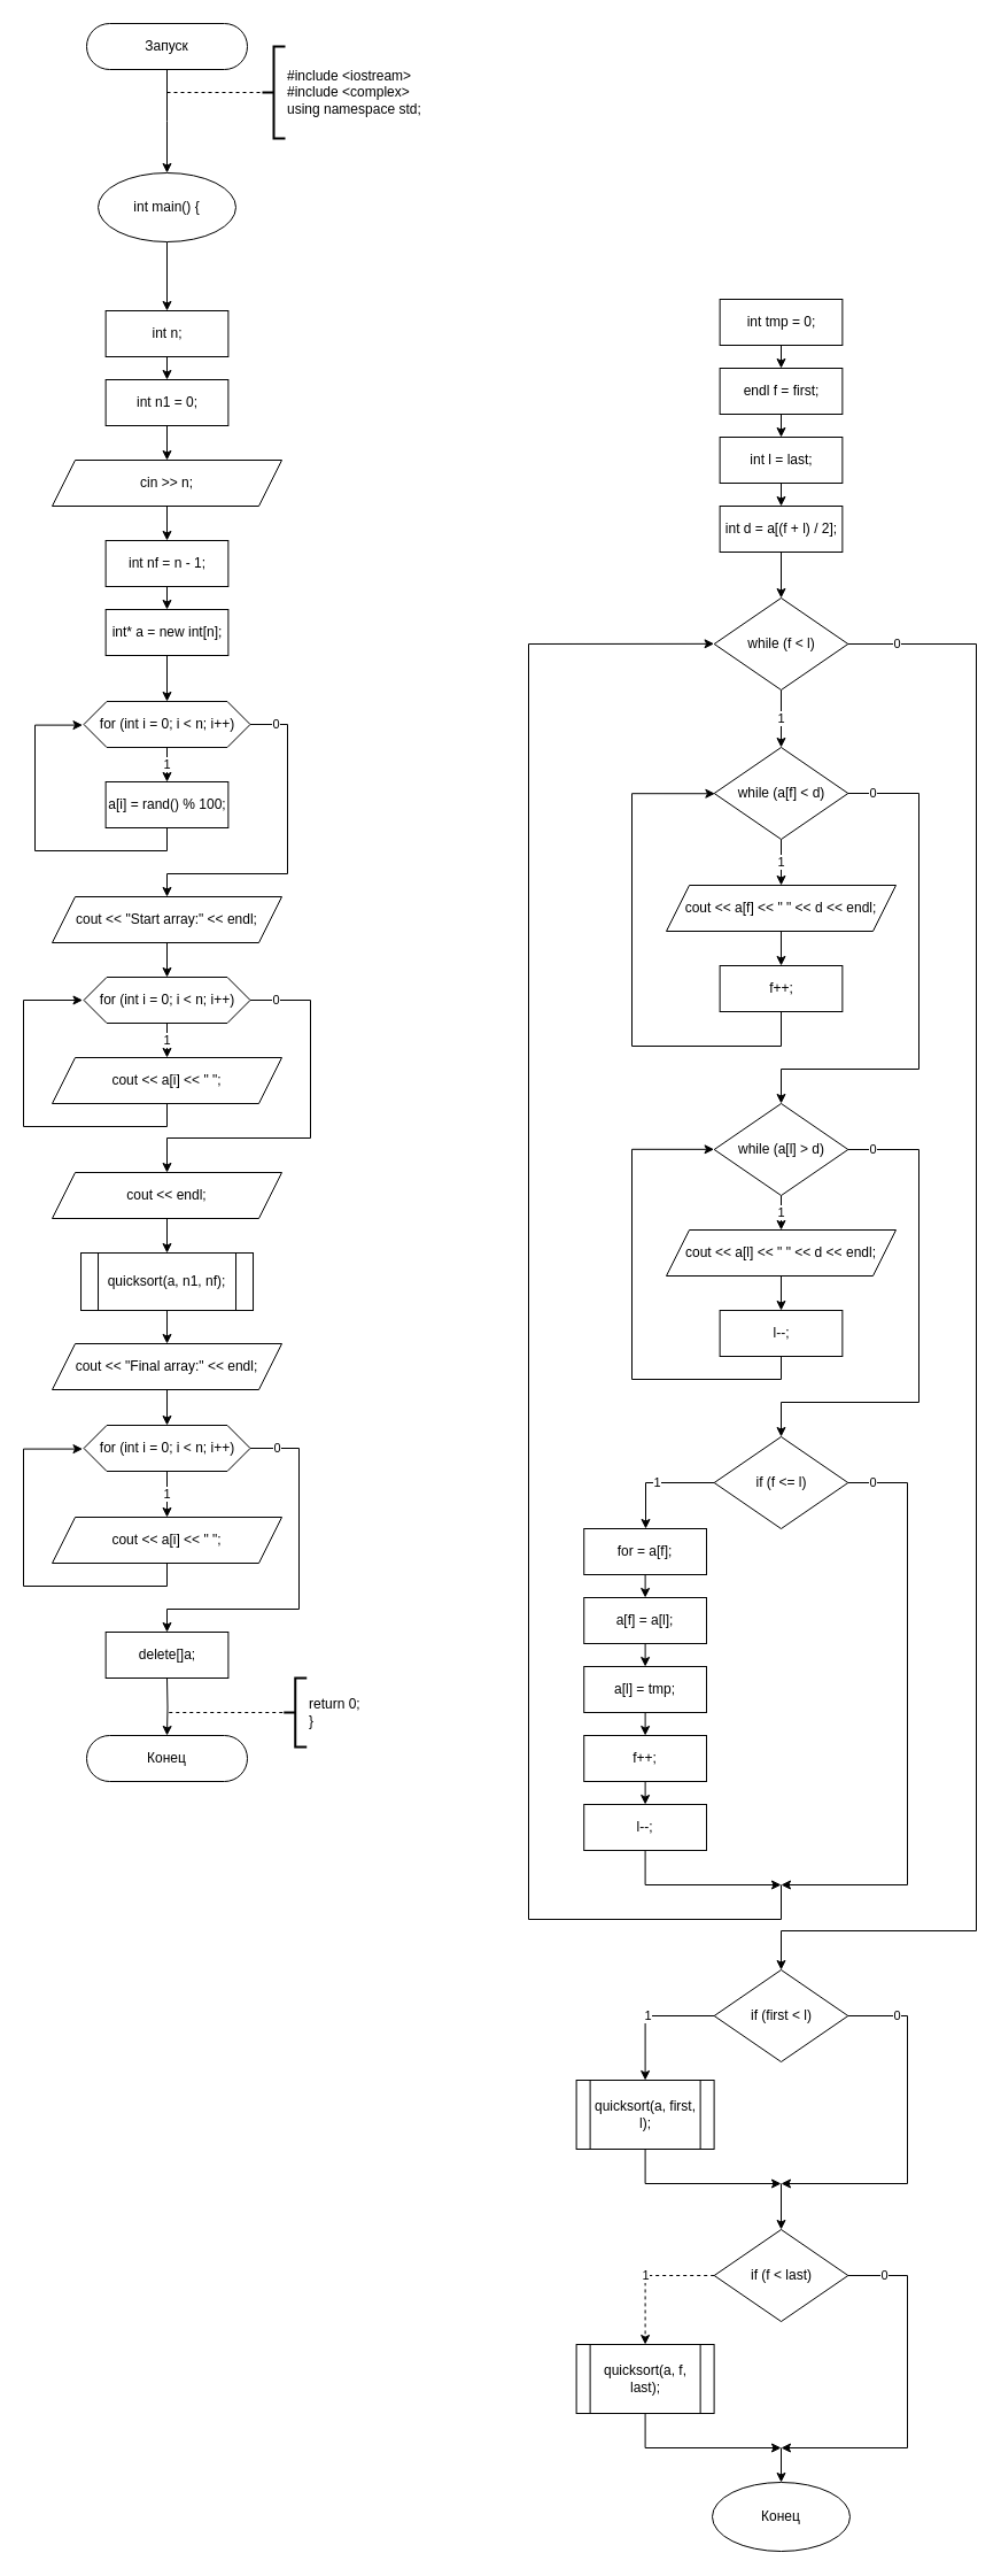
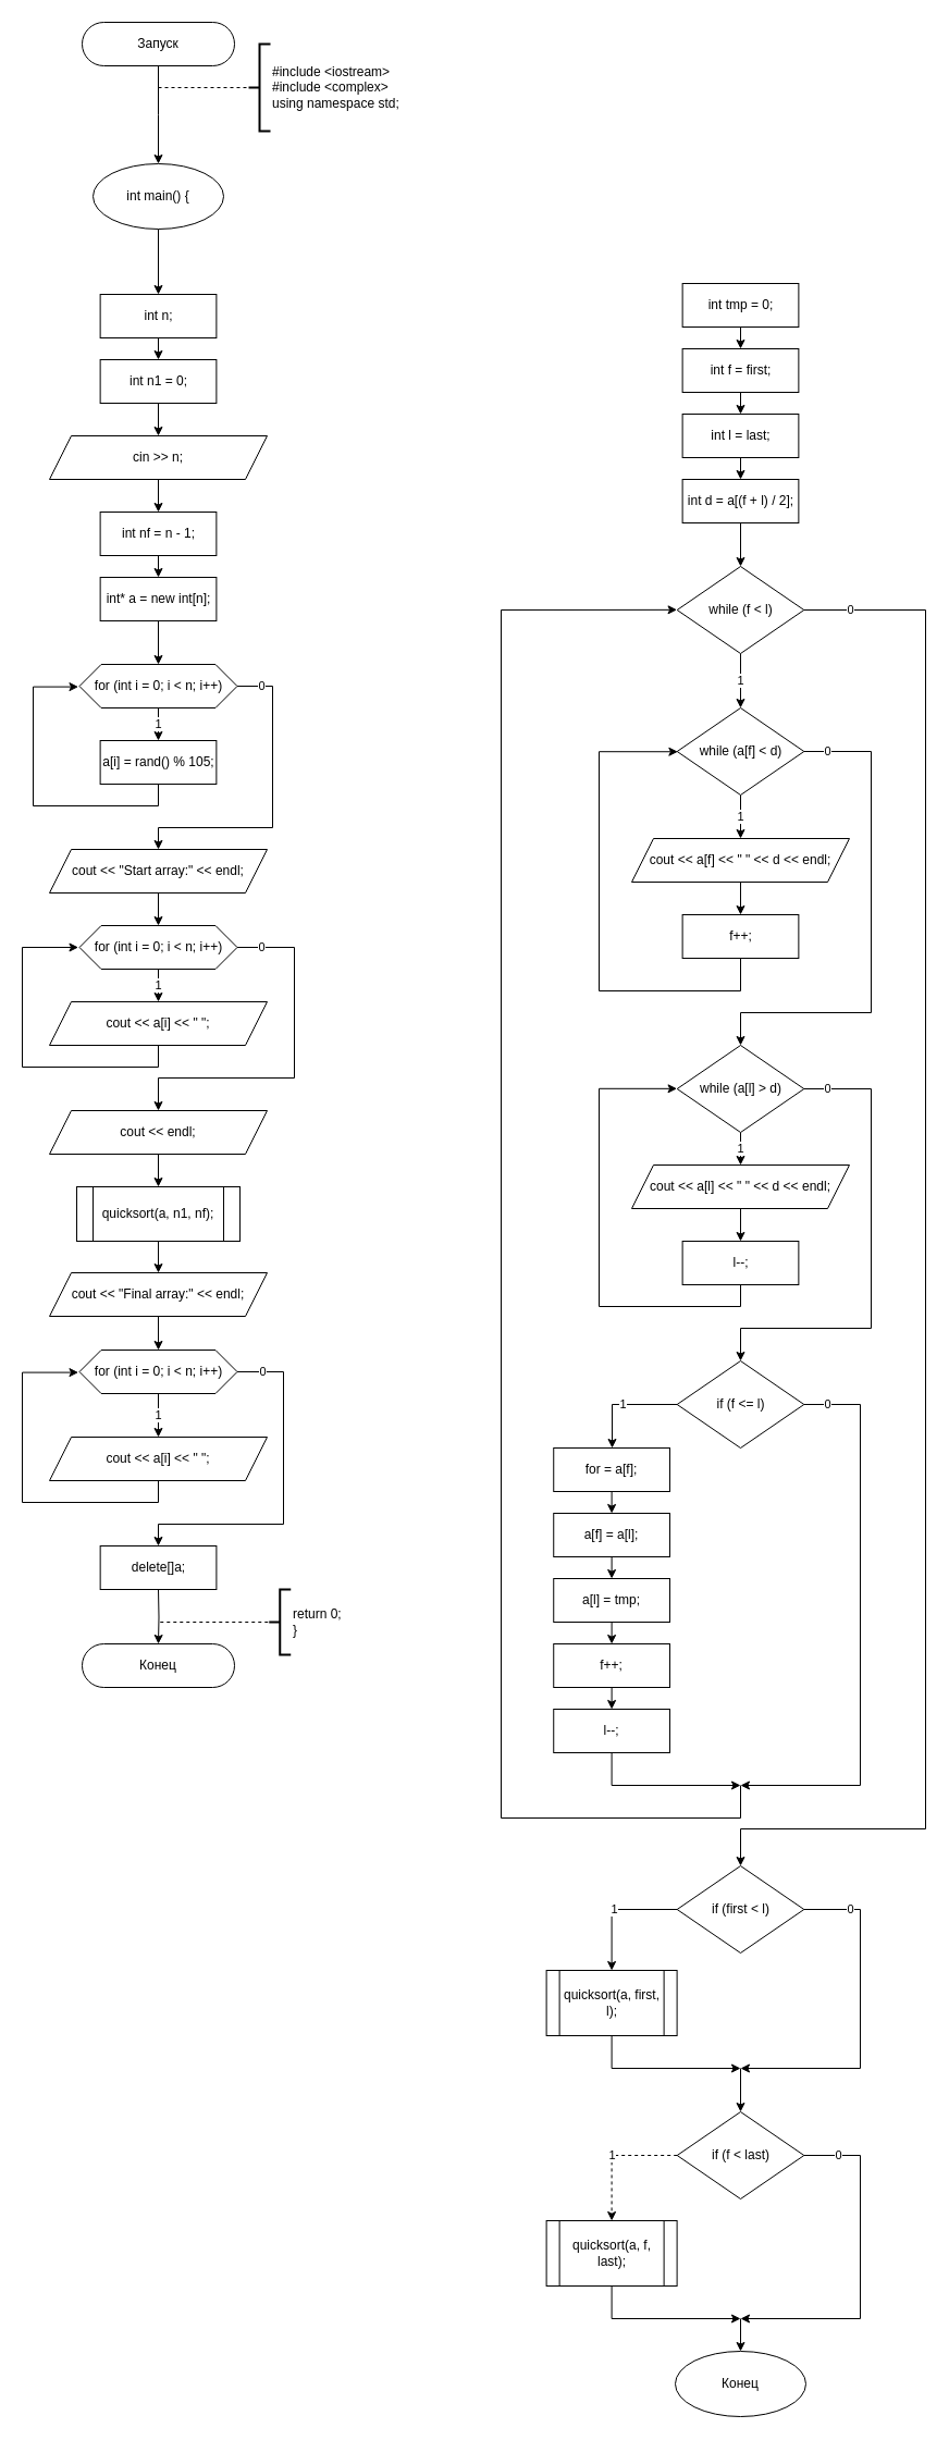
- <mxCell id="53" value="endl f = first;" style="rounded=0;whiteSpace=wrap;html=1;" vertex="1" parent="1"><mxGeometry x="626.62" y="320" width="106.75" height="40" as="geometry" /></mxCell>
+ <mxCell id="53" value="int f = first;" style="rounded=0;whiteSpace=wrap;html=1;" vertex="1" parent="1"><mxGeometry x="626.62" y="320" width="106.75" height="40" as="geometry" /></mxCell>
- <mxCell id="32" value="a[i] = rand() % 100;" style="rounded=0;whiteSpace=wrap;html=1;" vertex="1" parent="1"><mxGeometry x="91.62" y="680" width="106.75" height="40" as="geometry" /></mxCell>
+ <mxCell id="32" value="a[i] = rand() % 105;" style="rounded=0;whiteSpace=wrap;html=1;" vertex="1" parent="1"><mxGeometry x="91.62" y="680" width="106.75" height="40" as="geometry" /></mxCell>
